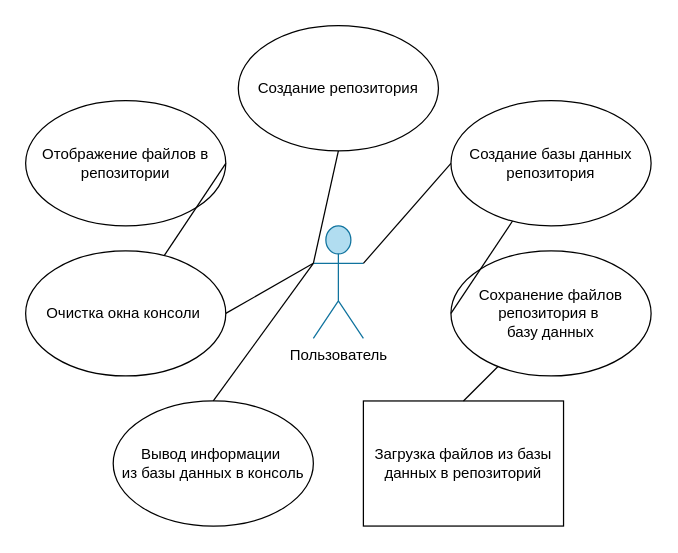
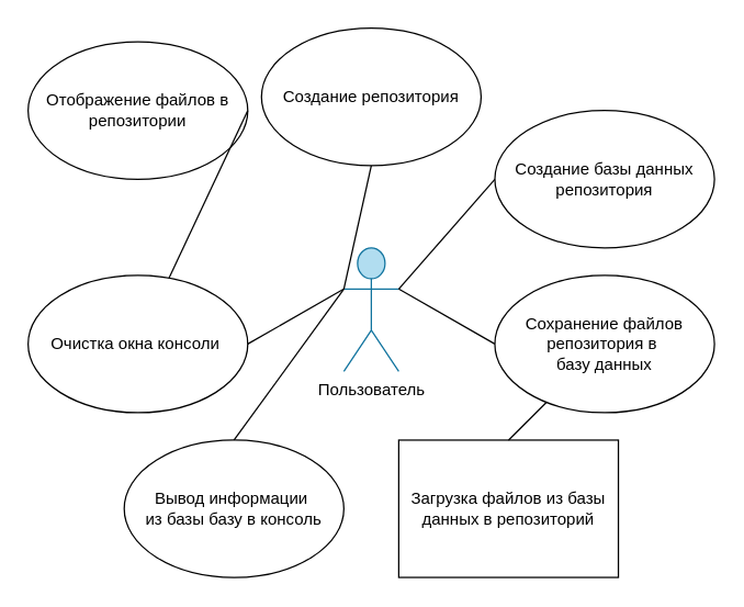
- <mxCell id="5" value="Отображение файлов в репозитории" style="ellipse;whiteSpace=wrap;html=1;" vertex="1" parent="1"><mxGeometry x="20" y="80" width="160" height="100" as="geometry" /></mxCell>
+ <mxCell id="5" value="Отображение файлов в репозитории" style="ellipse;whiteSpace=wrap;html=1;" vertex="1" parent="1"><mxGeometry x="20" y="30" width="160" height="100" as="geometry" /></mxCell>
- <mxCell id="13" value="" style="endArrow=none;html=1;rounded=0;exitX=0;exitY=0.5;exitDx=0;exitDy=0;" edge="1" parent="1" source="7" target="4"><mxGeometry width="50" height="50" relative="1" as="geometry"><mxPoint x="200" y="280" as="sourcePoint" /><mxPoint x="250" y="230" as="targetPoint" /></mxGeometry></mxCell>
+ <mxCell id="13" value="" style="endArrow=none;html=1;rounded=0;entryX=1;entryY=0.333;entryDx=0;entryDy=0;entryPerimeter=0;exitX=0;exitY=0.5;exitDx=0;exitDy=0;" edge="1" parent="1" source="7" target="2"><mxGeometry width="50" height="50" relative="1" as="geometry"><mxPoint x="200" y="280" as="sourcePoint" /><mxPoint x="250" y="230" as="targetPoint" /></mxGeometry></mxCell>
- <mxCell id="9" value="Вывод информации&amp;nbsp;&lt;div&gt;из базы данных в консоль&lt;/div&gt;" style="ellipse;whiteSpace=wrap;html=1;align=center;" vertex="1" parent="1"><mxGeometry x="90" y="320" width="160" height="100" as="geometry" /></mxCell>
+ <mxCell id="9" value="Вывод информации&amp;nbsp;&lt;div&gt;из базы базу в консоль&lt;/div&gt;" style="ellipse;whiteSpace=wrap;html=1;align=center;" vertex="1" parent="1"><mxGeometry x="90" y="320" width="160" height="100" as="geometry" /></mxCell>
